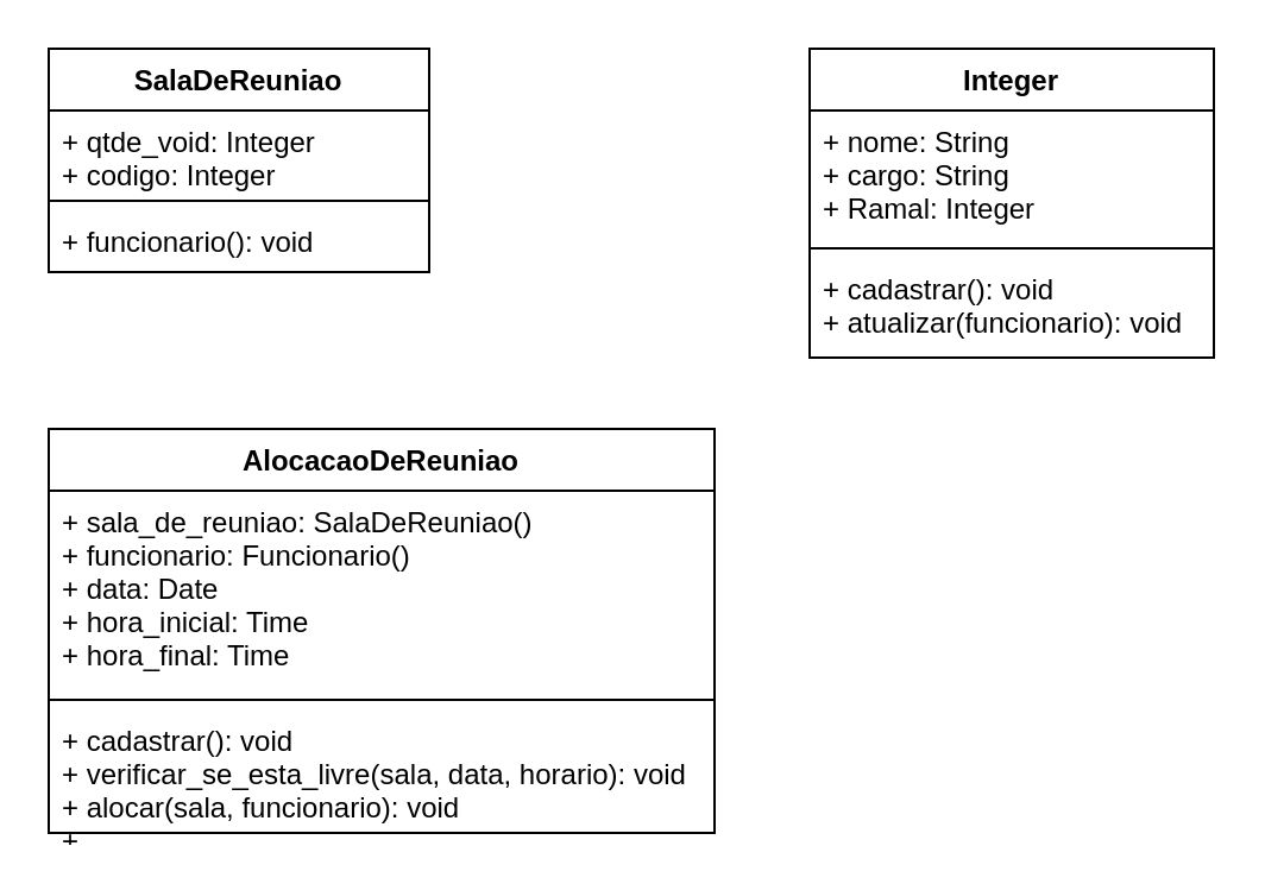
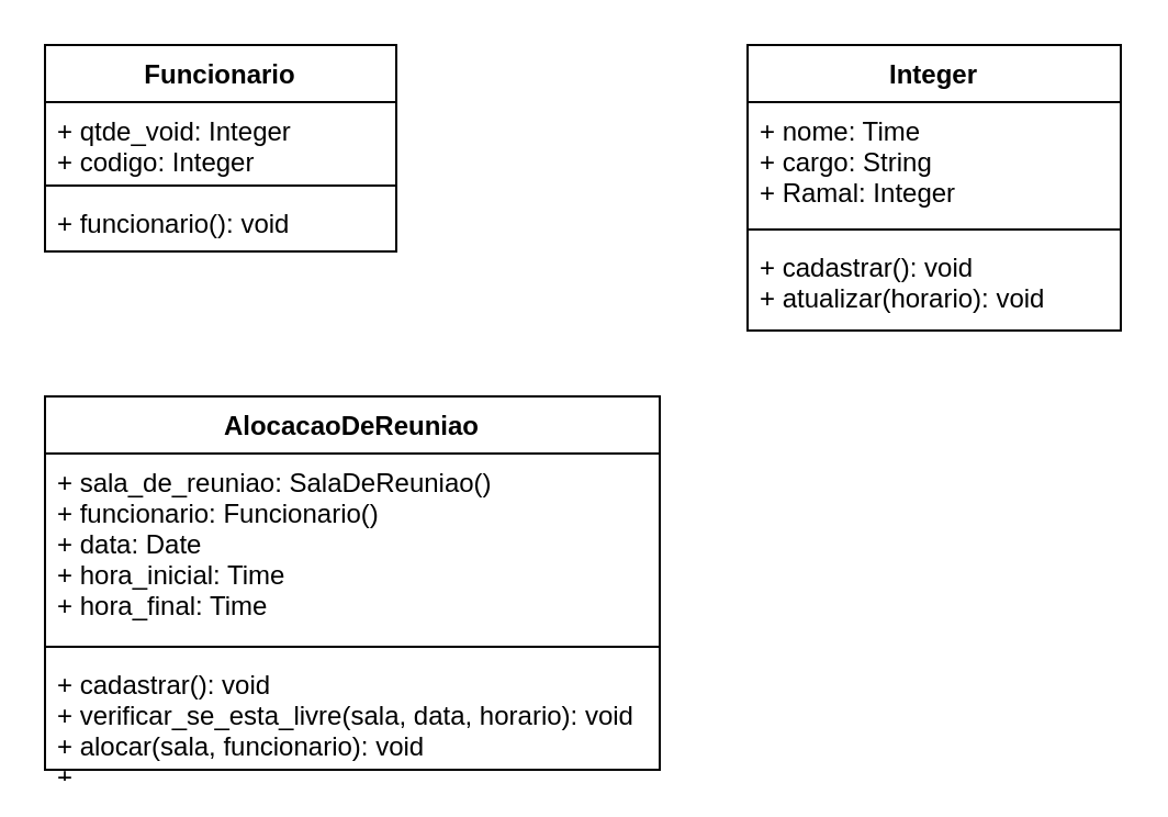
- <mxCell id="2" value="SalaDeReuniao" style="swimlane;fontStyle=1;align=center;verticalAlign=top;childLayout=stackLayout;horizontal=1;startSize=26;horizontalStack=0;resizeParent=1;resizeParentMax=0;resizeLast=0;collapsible=1;marginBottom=0;" vertex="1" parent="1"><mxGeometry x="20" y="20" width="160" height="94" as="geometry" /></mxCell>
+ <mxCell id="2" value="Funcionario" style="swimlane;fontStyle=1;align=center;verticalAlign=top;childLayout=stackLayout;horizontal=1;startSize=26;horizontalStack=0;resizeParent=1;resizeParentMax=0;resizeLast=0;collapsible=1;marginBottom=0;" vertex="1" parent="1"><mxGeometry x="20" y="20" width="160" height="94" as="geometry" /></mxCell>
- <mxCell id="7" value="+ nome: String&#10;+ cargo: String&#10;+ Ramal: Integer" style="text;strokeColor=none;fillColor=none;align=left;verticalAlign=top;spacingLeft=4;spacingRight=4;overflow=hidden;rotatable=0;points=[[0,0.5],[1,0.5]];portConstraint=eastwest;" vertex="1" parent="6"><mxGeometry y="26" width="170" height="54" as="geometry" /></mxCell>
+ <mxCell id="7" value="+ nome: Time&#10;+ cargo: String&#10;+ Ramal: Integer" style="text;strokeColor=none;fillColor=none;align=left;verticalAlign=top;spacingLeft=4;spacingRight=4;overflow=hidden;rotatable=0;points=[[0,0.5],[1,0.5]];portConstraint=eastwest;" vertex="1" parent="6"><mxGeometry y="26" width="170" height="54" as="geometry" /></mxCell>
- <mxCell id="9" value="+ cadastrar(): void&#10;+ atualizar(funcionario): void" style="text;strokeColor=none;fillColor=none;align=left;verticalAlign=top;spacingLeft=4;spacingRight=4;overflow=hidden;rotatable=0;points=[[0,0.5],[1,0.5]];portConstraint=eastwest;" vertex="1" parent="6"><mxGeometry y="88" width="170" height="42" as="geometry" /></mxCell>
+ <mxCell id="9" value="+ cadastrar(): void&#10;+ atualizar(horario): void" style="text;strokeColor=none;fillColor=none;align=left;verticalAlign=top;spacingLeft=4;spacingRight=4;overflow=hidden;rotatable=0;points=[[0,0.5],[1,0.5]];portConstraint=eastwest;" vertex="1" parent="6"><mxGeometry y="88" width="170" height="42" as="geometry" /></mxCell>
